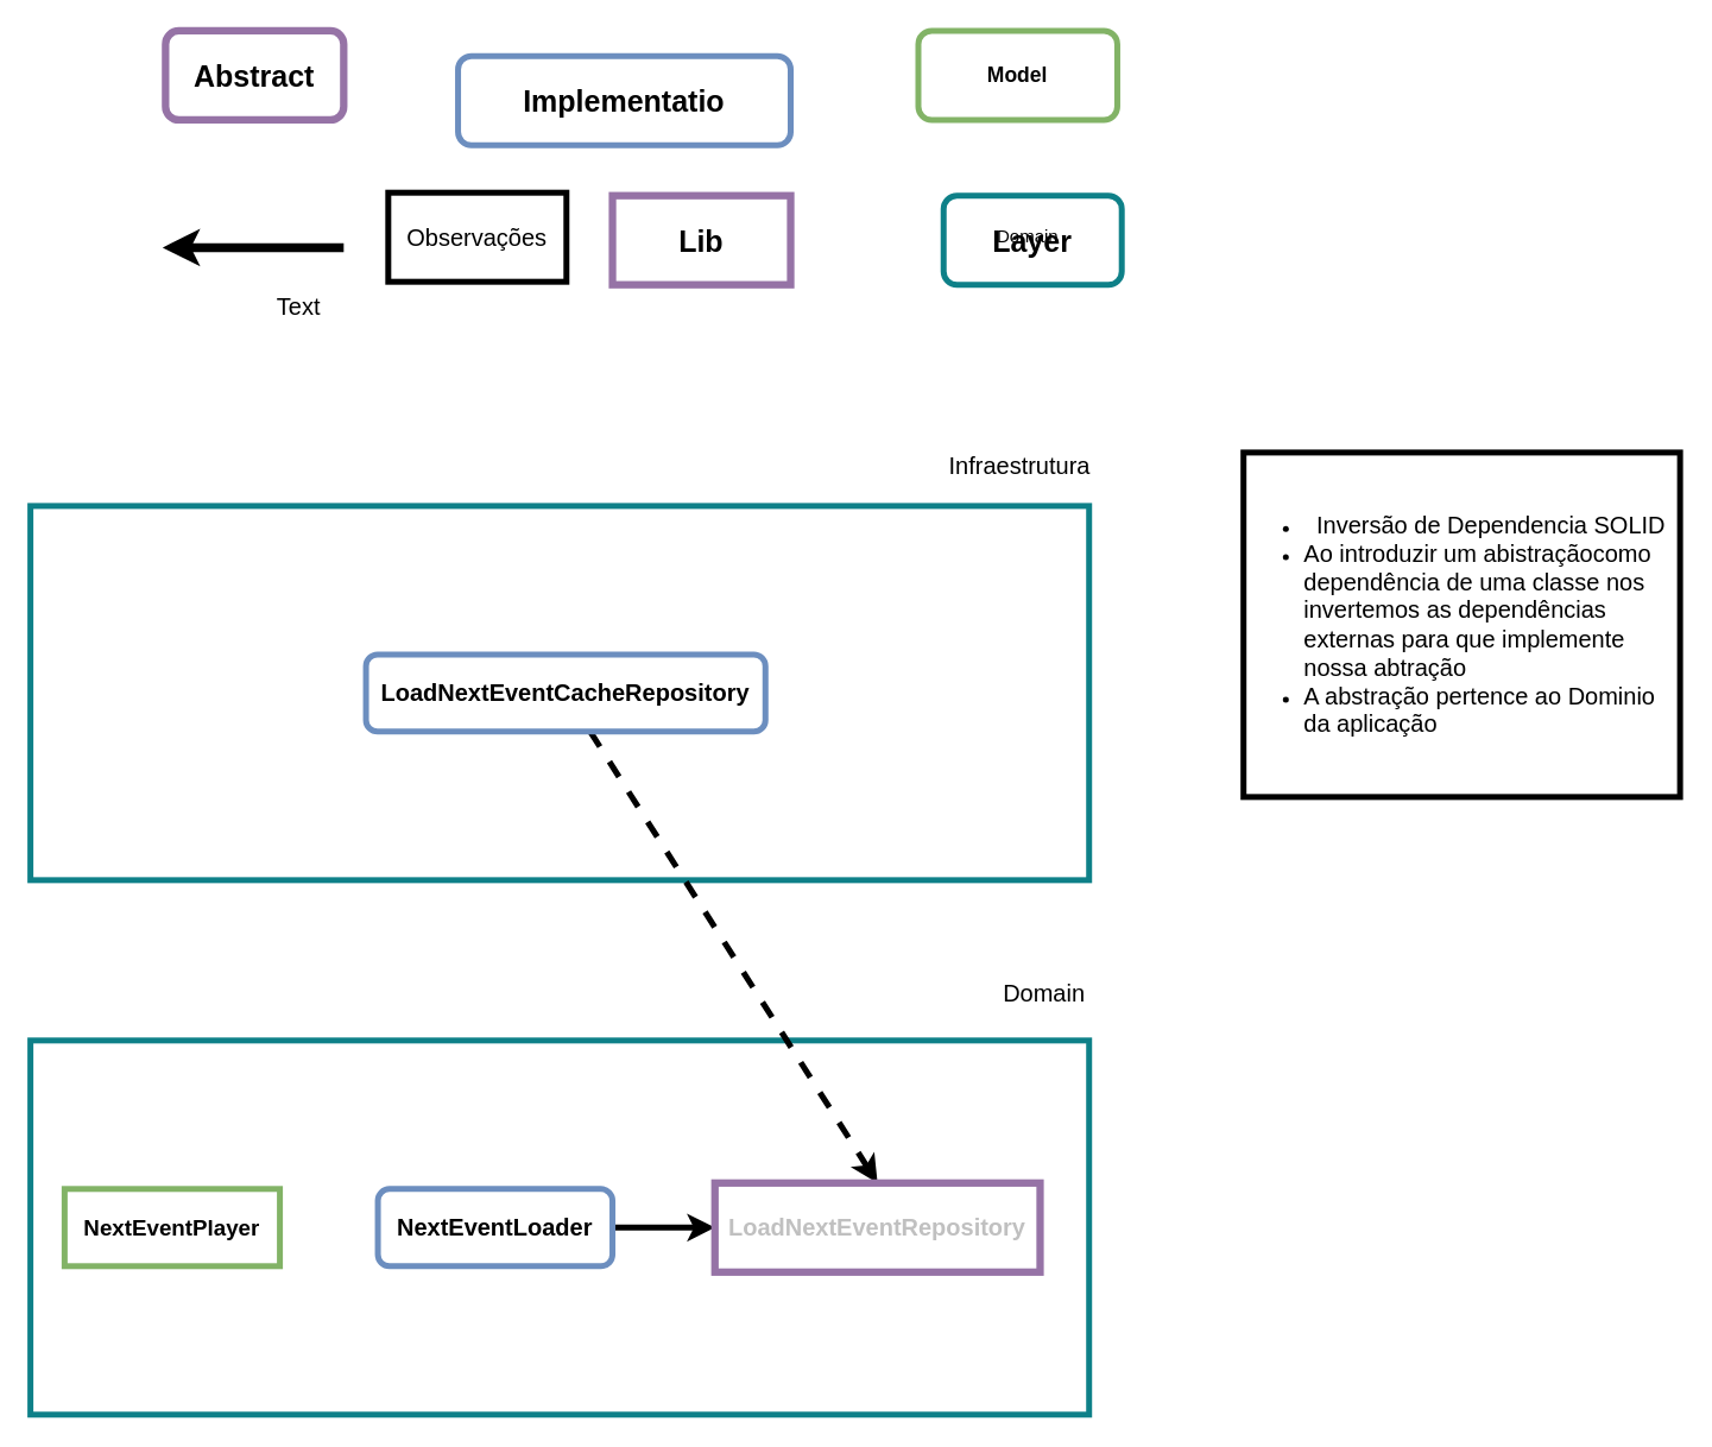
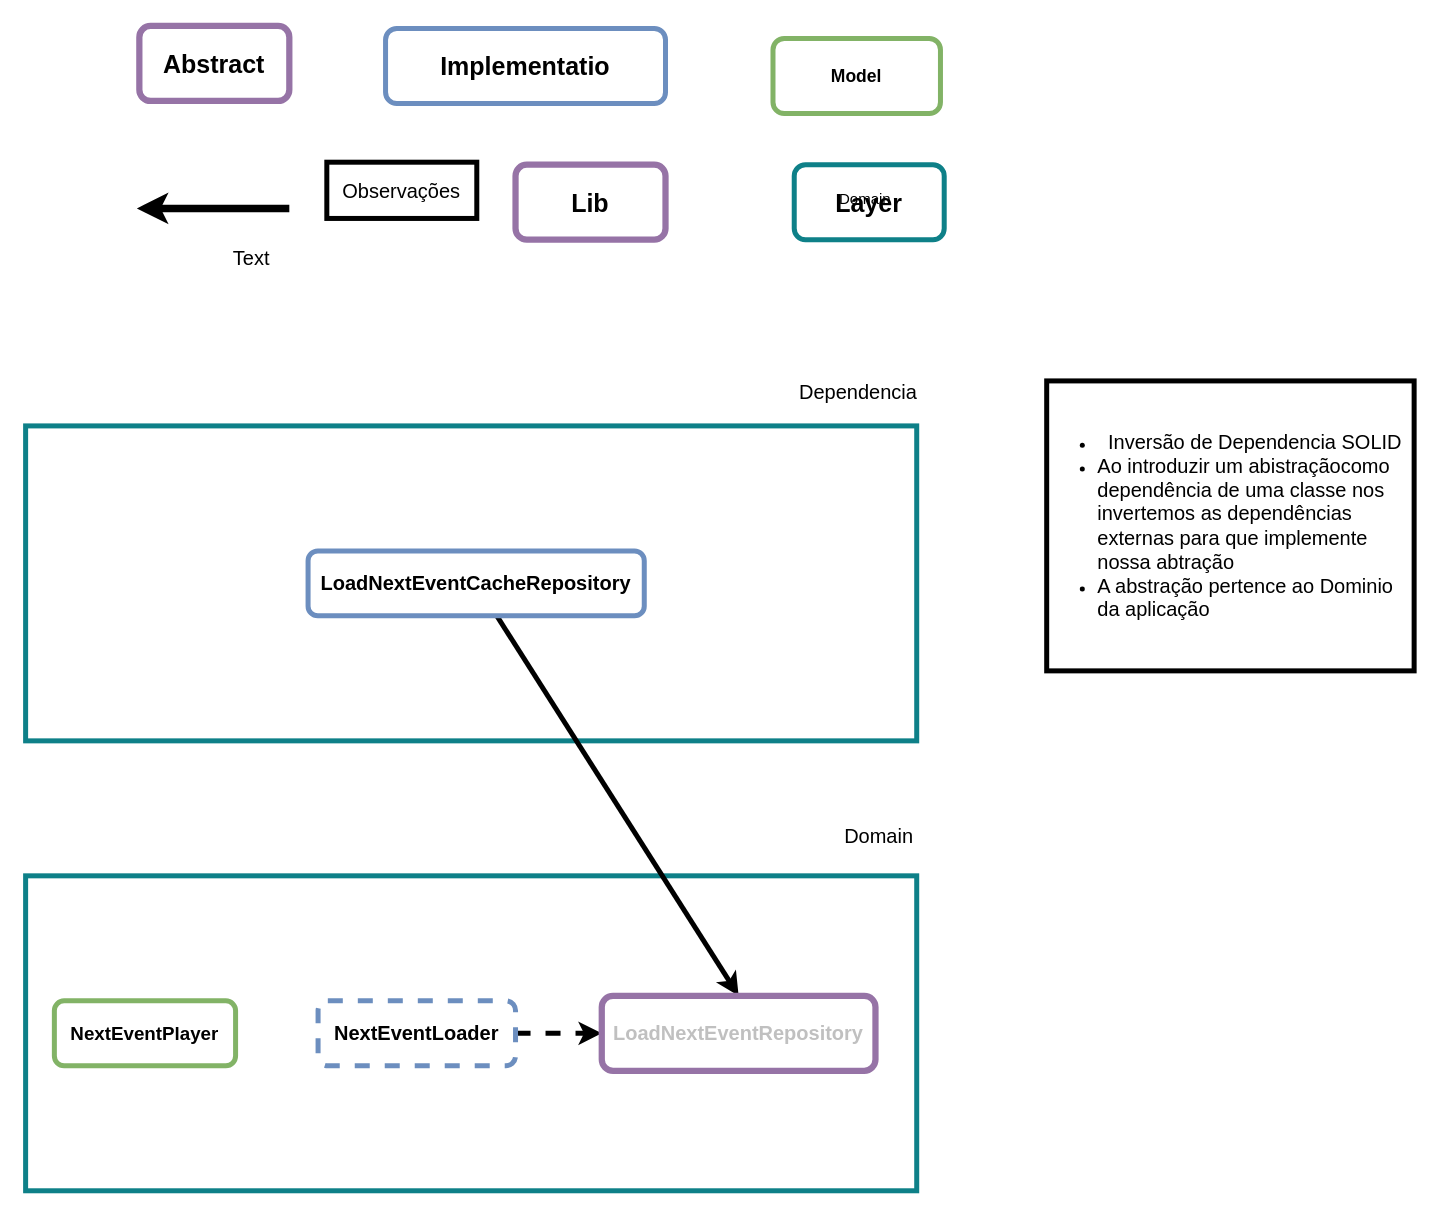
- <mxCell id="11" value="&lt;b&gt;&lt;font style=&quot;font-size: 14px;&quot;&gt;Model&lt;/font&gt;&lt;/b&gt;" style="whiteSpace=wrap;html=1;fillColor=none;strokeColor=light-dark(#82B366,#FF3399);fillStyle=solid;strokeWidth=4;rounded=1;" vertex="1" parent="1"><mxGeometry x="618" y="20" width="134" height="60" as="geometry" /></mxCell>
+ <mxCell id="11" value="&lt;b&gt;&lt;font style=&quot;font-size: 14px;&quot;&gt;Model&lt;/font&gt;&lt;/b&gt;" style="whiteSpace=wrap;html=1;fillColor=none;strokeColor=light-dark(#82B366,#FF3399);fillStyle=solid;strokeWidth=4;rounded=1;" vertex="1" parent="1"><mxGeometry x="618" y="30" width="134" height="60" as="geometry" /></mxCell>
- <mxCell id="3" value="&lt;b&gt;&lt;font style=&quot;font-size: 20px;&quot;&gt;Implementatio&lt;/font&gt;&lt;/b&gt;" style="whiteSpace=wrap;html=1;fillColor=none;strokeColor=light-dark(#6C8EBF,#99FFFF);strokeWidth=4;rounded=1;" vertex="1" parent="1"><mxGeometry x="308" y="37" width="224" height="60" as="geometry" /></mxCell>
+ <mxCell id="3" value="&lt;b&gt;&lt;font style=&quot;font-size: 20px;&quot;&gt;Implementatio&lt;/font&gt;&lt;/b&gt;" style="whiteSpace=wrap;html=1;fillColor=none;strokeColor=light-dark(#6C8EBF,#99FFFF);strokeWidth=4;rounded=1;" vertex="1" parent="1"><mxGeometry x="308" y="22" width="224" height="60" as="geometry" /></mxCell>
- <mxCell id="20" value="&lt;span style=&quot;font-size: 16px;&quot;&gt;Observações&lt;/span&gt;" style="whiteSpace=wrap;html=1;fillColor=none;strokeColor=light-dark(#000000,#FF0000);strokeWidth=4;" vertex="1" parent="1"><mxGeometry x="261" y="129" width="120" height="60" as="geometry" /></mxCell>
+ <mxCell id="20" value="&lt;span style=&quot;font-size: 16px;&quot;&gt;Observações&lt;/span&gt;" style="whiteSpace=wrap;html=1;fillColor=none;strokeColor=light-dark(#000000,#FF0000);strokeWidth=4;" vertex="1" parent="1"><mxGeometry x="261" y="129" width="120" height="45" as="geometry" /></mxCell>
- <mxCell id="5" value="&lt;b&gt;&lt;font style=&quot;font-size: 20px;&quot;&gt;Lib&lt;/font&gt;&lt;/b&gt;" style="whiteSpace=wrap;html=1;fillColor=none;strokeColor=light-dark(#9673A6,#00CC00);strokeWidth=5;" vertex="1" parent="1"><mxGeometry x="412" y="131" width="120" height="60" as="geometry" /></mxCell>
+ <mxCell id="5" value="&lt;b&gt;&lt;font style=&quot;font-size: 20px;&quot;&gt;Lib&lt;/font&gt;&lt;/b&gt;" style="whiteSpace=wrap;html=1;fillColor=none;strokeColor=light-dark(#9673A6,#00CC00);strokeWidth=5;rounded=1;" vertex="1" parent="1"><mxGeometry x="412" y="131" width="120" height="60" as="geometry" /></mxCell>
- <mxCell id="9" value="&lt;font style=&quot;font-size: 16px; color: light-dark(rgb(0, 0, 0), rgb(255, 255, 255));&quot;&gt;Infraestrutura&lt;/font&gt;" style="text;strokeColor=none;align=center;fillColor=none;html=1;verticalAlign=middle;whiteSpace=wrap;rounded=0;" vertex="1" parent="1"><mxGeometry x="640" y="298" width="93" height="30" as="geometry" /></mxCell>
+ <mxCell id="9" value="&lt;font style=&quot;font-size: 16px; color: light-dark(rgb(0, 0, 0), rgb(255, 255, 255));&quot;&gt;Dependencia&lt;/font&gt;" style="text;strokeColor=none;align=center;fillColor=none;html=1;verticalAlign=middle;whiteSpace=wrap;rounded=0;" vertex="1" parent="1"><mxGeometry x="640" y="298" width="93" height="30" as="geometry" /></mxCell>
- <mxCell id="16" style="edgeStyle=none;html=1;entryX=0.5;entryY=0;entryDx=0;entryDy=0;strokeWidth=4;strokeColor=light-dark(#000000,#FFFF33);dashed=1;" edge="1" parent="1" source="17" target="19"><mxGeometry relative="1" as="geometry" /></mxCell>
+ <mxCell id="16" style="edgeStyle=none;html=1;entryX=0.5;entryY=0;entryDx=0;entryDy=0;strokeWidth=4;strokeColor=light-dark(#000000,#FFFF33);" edge="1" parent="1" source="17" target="19"><mxGeometry relative="1" as="geometry" /></mxCell>
- <mxCell id="10" value="&lt;b&gt;&lt;font style=&quot;font-size: 15px;&quot;&gt;NextEventPlayer&lt;/font&gt;&lt;/b&gt;" style="whiteSpace=wrap;html=1;fillColor=none;strokeColor=light-dark(#82B366,#FF3399);fillStyle=solid;strokeWidth=4;rounded=0;" vertex="1" parent="1"><mxGeometry x="43" y="800" width="145" height="52" as="geometry" /></mxCell>
+ <mxCell id="10" value="&lt;b&gt;&lt;font style=&quot;font-size: 15px;&quot;&gt;NextEventPlayer&lt;/font&gt;&lt;/b&gt;" style="whiteSpace=wrap;html=1;fillColor=none;strokeColor=light-dark(#82B366,#FF3399);fillStyle=solid;strokeWidth=4;rounded=1;" vertex="1" parent="1"><mxGeometry x="43" y="800" width="145" height="52" as="geometry" /></mxCell>
- <mxCell id="13" value="&lt;b&gt;&lt;font style=&quot;font-size: 16px;&quot;&gt;NextEventLoader&lt;/font&gt;&lt;/b&gt;" style="whiteSpace=wrap;html=1;fillColor=none;strokeColor=light-dark(#6C8EBF,#99FFFF);strokeWidth=4;rounded=1;" vertex="1" parent="1"><mxGeometry x="254" y="800" width="158" height="52" as="geometry" /></mxCell>
+ <mxCell id="13" value="&lt;b&gt;&lt;font style=&quot;font-size: 16px;&quot;&gt;NextEventLoader&lt;/font&gt;&lt;/b&gt;" style="whiteSpace=wrap;html=1;fillColor=none;strokeColor=light-dark(#6C8EBF,#99FFFF);strokeWidth=4;rounded=1;dashed=1;" vertex="1" parent="1"><mxGeometry x="254" y="800" width="158" height="52" as="geometry" /></mxCell>
- <mxCell id="12" style="edgeStyle=none;html=1;entryX=0;entryY=0.5;entryDx=0;entryDy=0;strokeWidth=4;strokeColor=light-dark(#000000,#FFFF33);" edge="1" parent="1" source="13" target="19"><mxGeometry relative="1" as="geometry" /></mxCell>
+ <mxCell id="12" style="edgeStyle=none;html=1;entryX=0;entryY=0.5;entryDx=0;entryDy=0;strokeWidth=4;strokeColor=light-dark(#000000,#FFFF33);dashed=1;" edge="1" parent="1" source="13" target="19"><mxGeometry relative="1" as="geometry" /></mxCell>
- <mxCell id="19" value="&lt;b style=&quot;scrollbar-color: rgb(75, 75, 75) rgb(27, 29, 30);&quot;&gt;&lt;font style=&quot;scrollbar-color: rgb(75, 75, 75) rgb(27, 29, 30); font-size: 16px; color: light-dark(rgb(192, 192, 192), rgb(255, 255, 255));&quot;&gt;LoadNextEventRepository&lt;/font&gt;&lt;/b&gt;" style="whiteSpace=wrap;html=1;fillColor=none;strokeColor=light-dark(#9673A6,#4C0099);strokeWidth=5;rounded=0;" vertex="1" parent="1"><mxGeometry x="481" y="796" width="219" height="60" as="geometry" /></mxCell>
+ <mxCell id="19" value="&lt;b style=&quot;scrollbar-color: rgb(75, 75, 75) rgb(27, 29, 30);&quot;&gt;&lt;font style=&quot;scrollbar-color: rgb(75, 75, 75) rgb(27, 29, 30); font-size: 16px; color: light-dark(rgb(192, 192, 192), rgb(255, 255, 255));&quot;&gt;LoadNextEventRepository&lt;/font&gt;&lt;/b&gt;" style="whiteSpace=wrap;html=1;fillColor=none;strokeColor=light-dark(#9673A6,#4C0099);strokeWidth=5;rounded=1;" vertex="1" parent="1"><mxGeometry x="481" y="796" width="219" height="60" as="geometry" /></mxCell>
